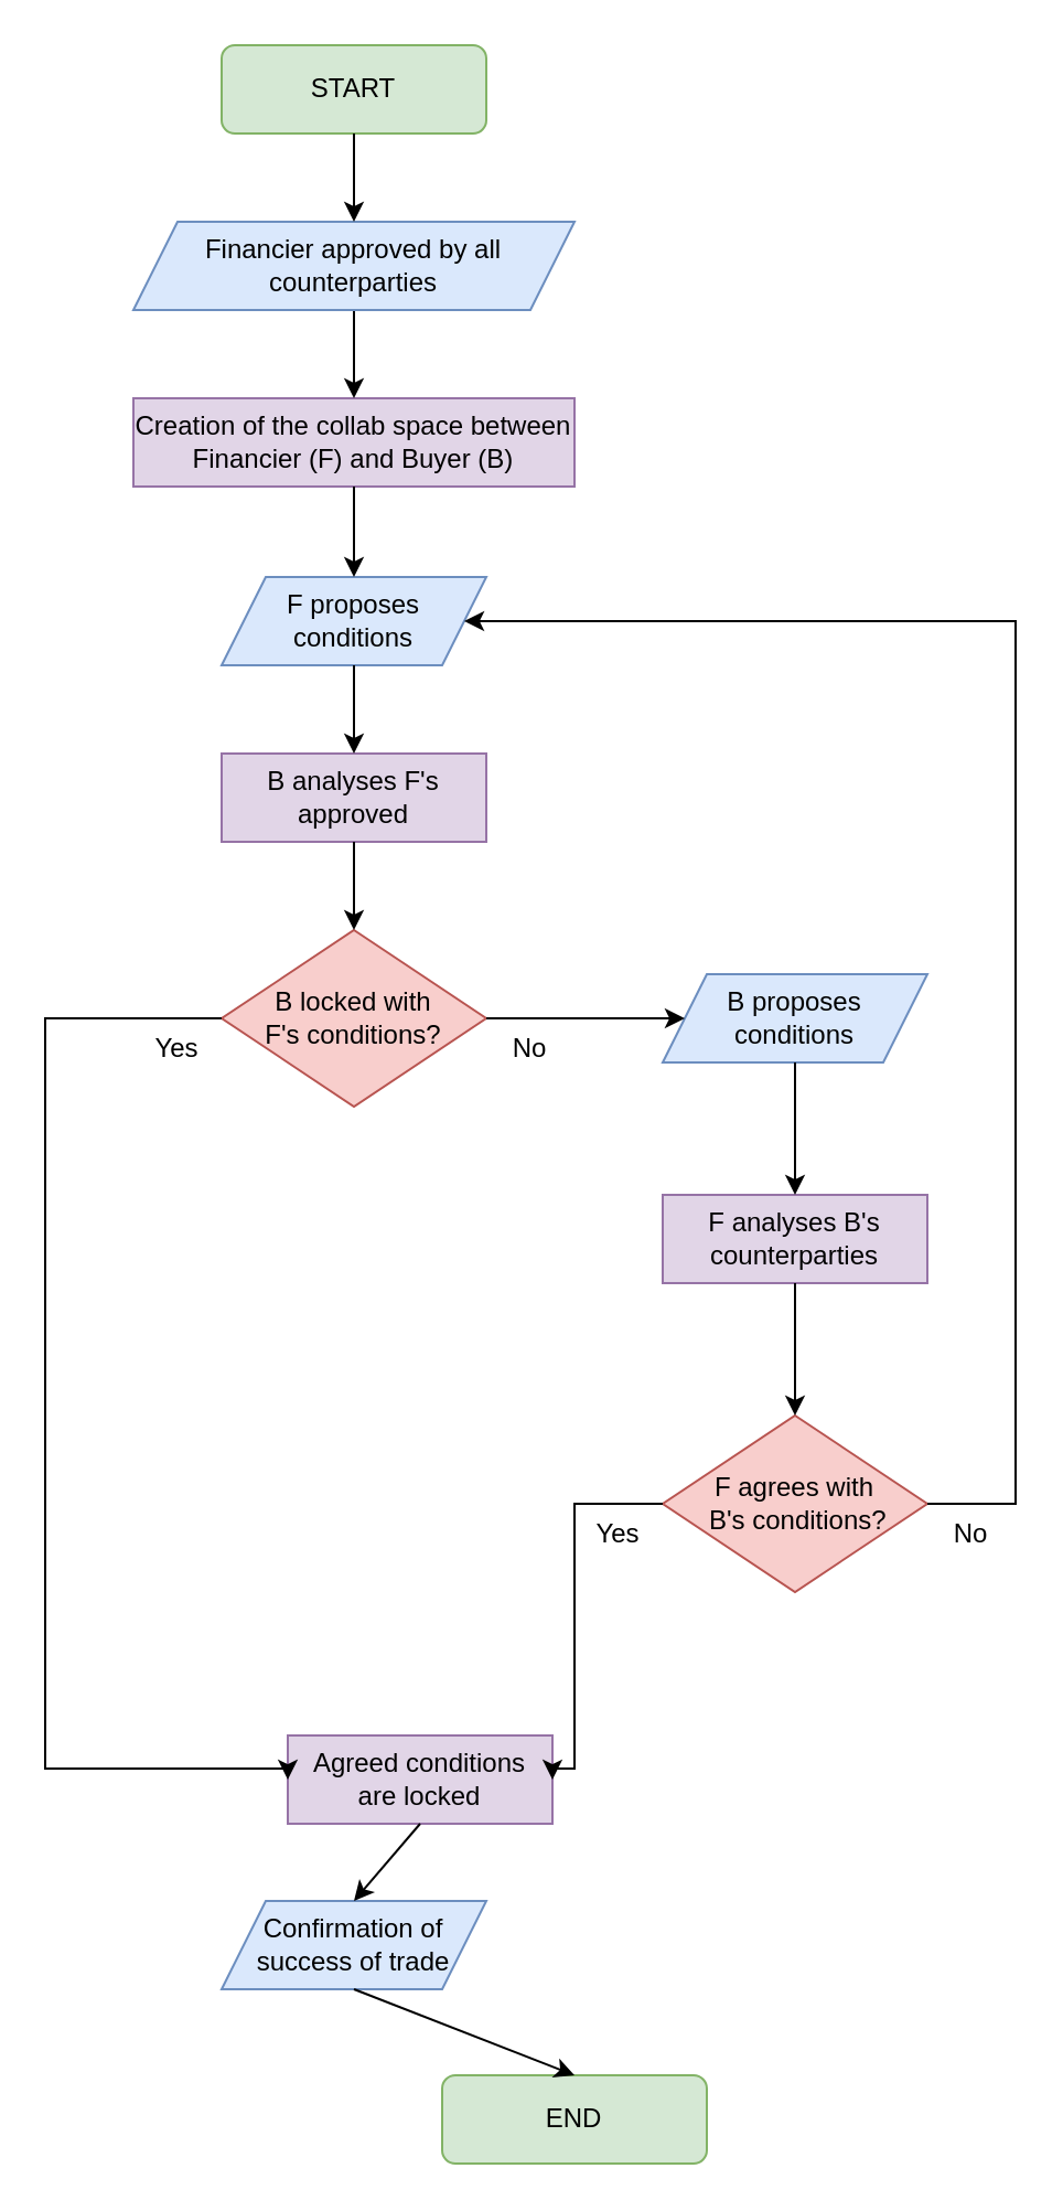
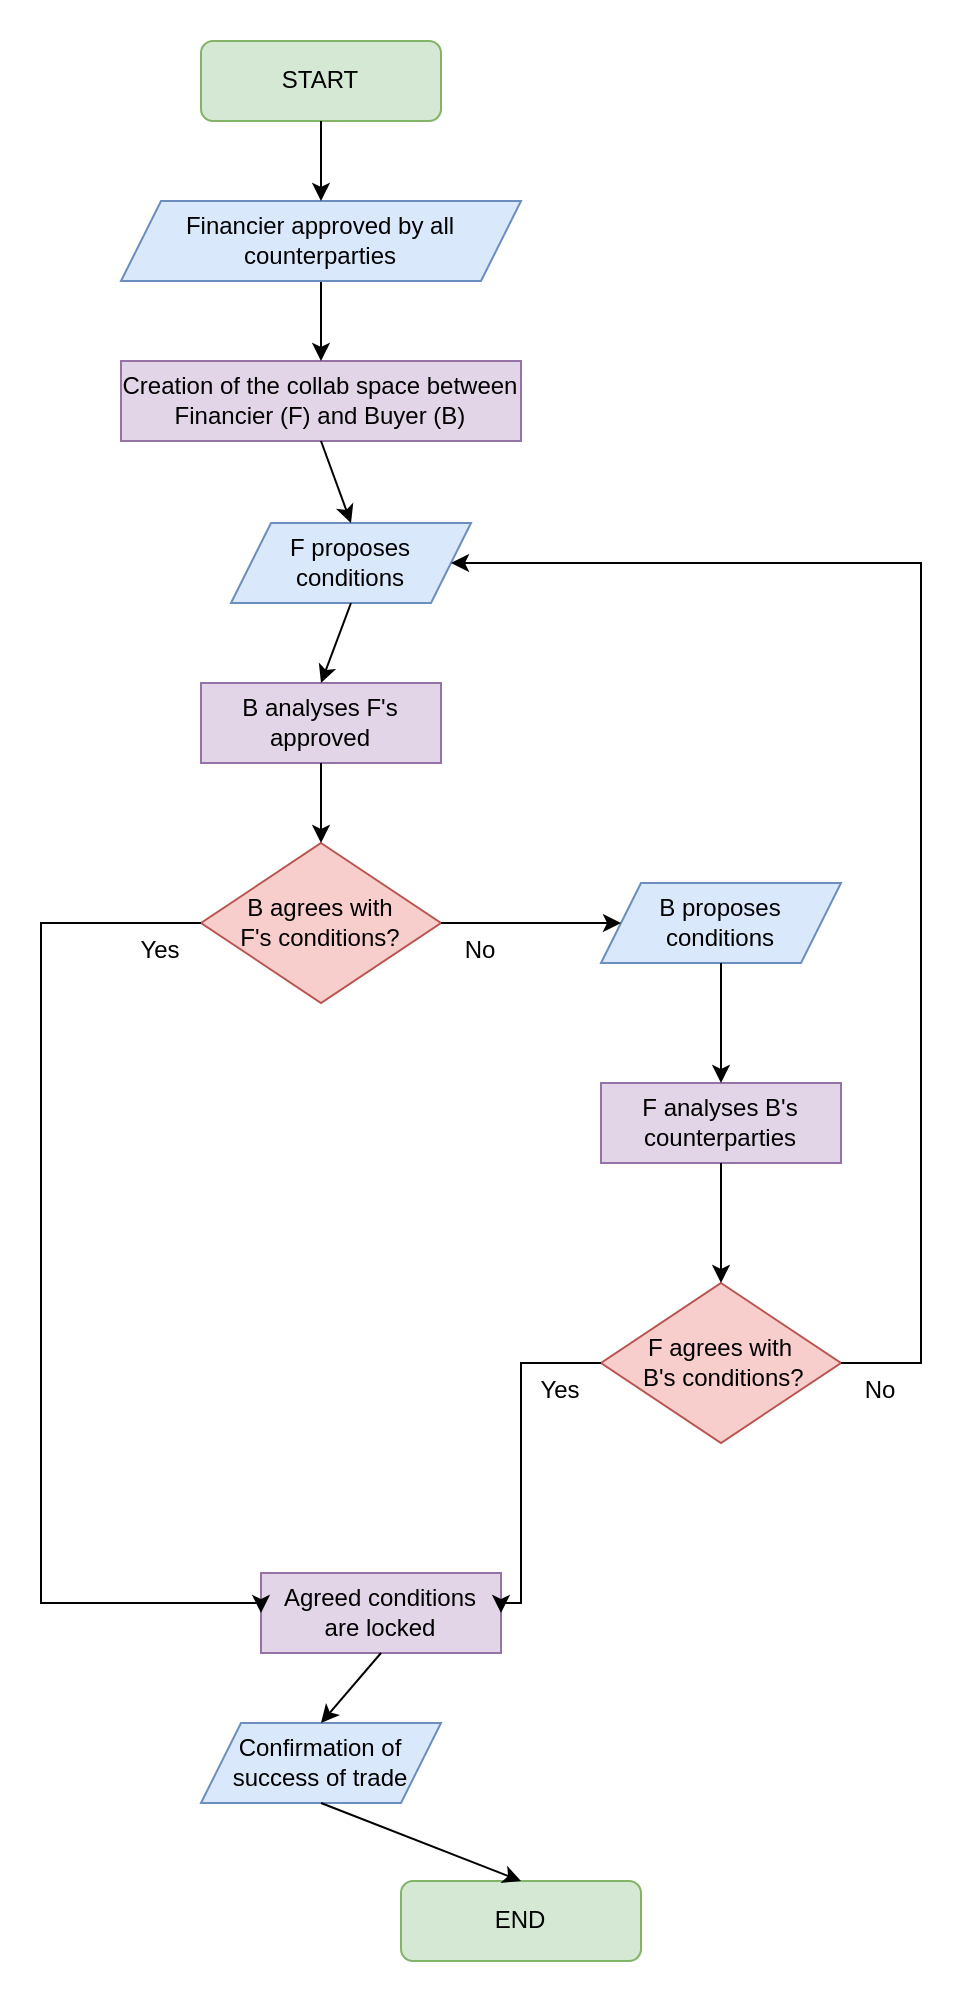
- <mxCell id="4" value="F proposes&lt;br&gt;conditions" style="shape=parallelogram;perimeter=parallelogramPerimeter;whiteSpace=wrap;html=1;fixedSize=1;fillColor=#dae8fc;strokeColor=#6c8ebf;" vertex="1" parent="1"><mxGeometry x="100" y="261" width="120" height="40" as="geometry" /></mxCell>
+ <mxCell id="4" value="F proposes&lt;br&gt;conditions" style="shape=parallelogram;perimeter=parallelogramPerimeter;whiteSpace=wrap;html=1;fixedSize=1;fillColor=#dae8fc;strokeColor=#6c8ebf;" vertex="1" parent="1"><mxGeometry x="115" y="261" width="120" height="40" as="geometry" /></mxCell>
- <mxCell id="6" value="B locked with&lt;br&gt;F's conditions?" style="rhombus;whiteSpace=wrap;html=1;fillColor=#f8cecc;strokeColor=#b85450;" vertex="1" parent="1"><mxGeometry x="100" y="421" width="120" height="80" as="geometry" /></mxCell>
+ <mxCell id="6" value="B agrees with&lt;br&gt;F's conditions?" style="rhombus;whiteSpace=wrap;html=1;fillColor=#f8cecc;strokeColor=#b85450;" vertex="1" parent="1"><mxGeometry x="100" y="421" width="120" height="80" as="geometry" /></mxCell>
